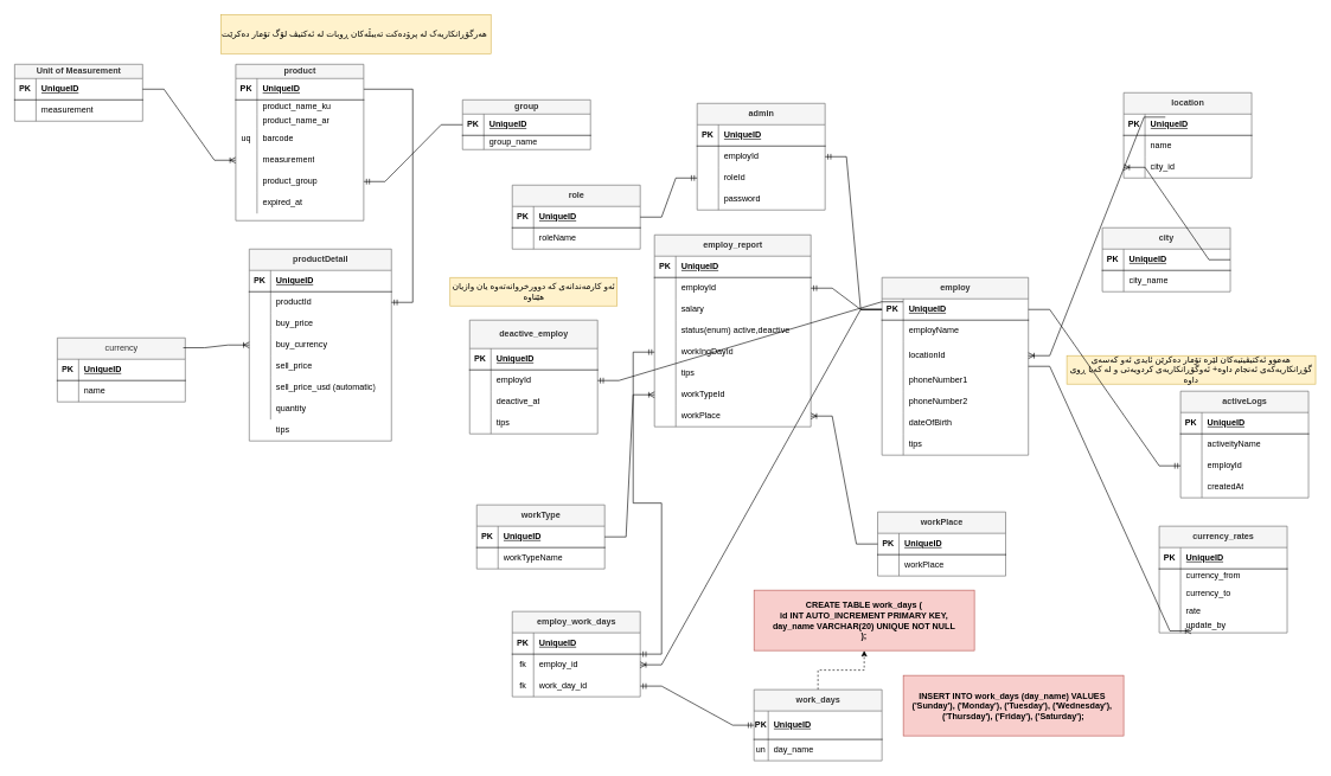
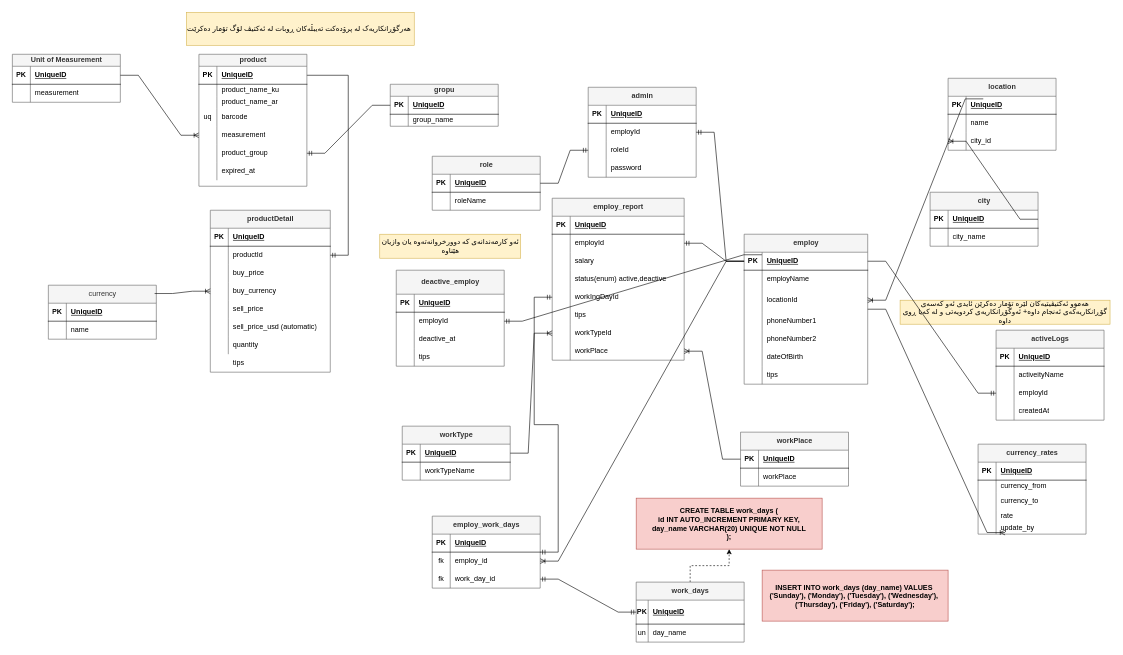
- <mxCell id="2" value="group" style="shape=table;startSize=20;container=1;collapsible=1;childLayout=tableLayout;fixedRows=1;rowLines=0;fontStyle=1;align=center;resizeLast=1;html=1;fillColor=#f5f5f5;fontColor=#333333;strokeColor=#666666;" parent="1" vertex="1"><mxGeometry x="650" y="140" width="180" height="70" as="geometry" /></mxCell>
+ <mxCell id="2" value="gropu" style="shape=table;startSize=20;container=1;collapsible=1;childLayout=tableLayout;fixedRows=1;rowLines=0;fontStyle=1;align=center;resizeLast=1;html=1;fillColor=#f5f5f5;fontColor=#333333;strokeColor=#666666;" parent="1" vertex="1"><mxGeometry x="650" y="140" width="180" height="70" as="geometry" /></mxCell>
